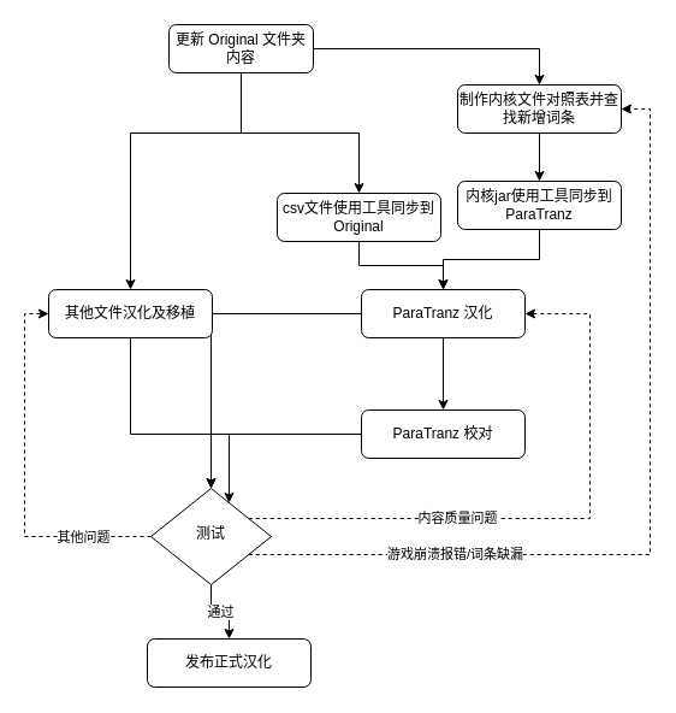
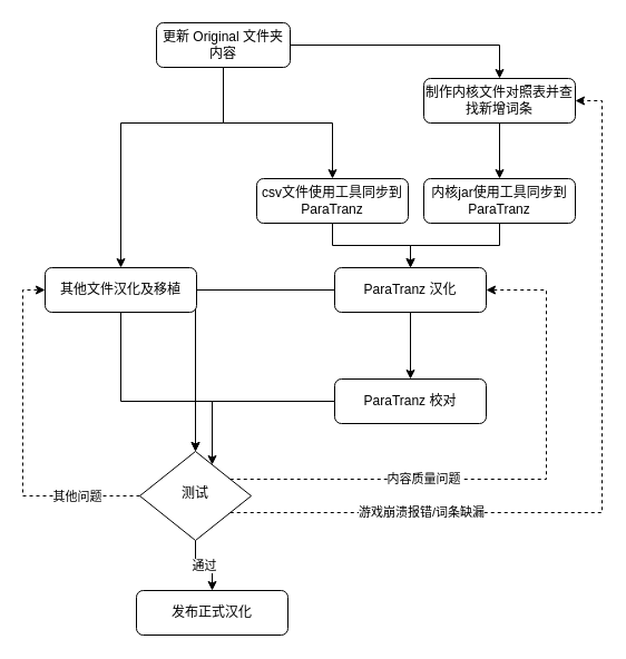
- <mxCell id="24" value="内核jar使用工具同步到 ParaTranz" style="rounded=1;whiteSpace=wrap;html=1;fontSize=12;glass=0;strokeWidth=1;shadow=0;" vertex="1" parent="1"><mxGeometry x="380" y="150" width="136" height="40" as="geometry" /></mxCell>
+ <mxCell id="24" value="内核jar使用工具同步到 ParaTranz" style="rounded=1;whiteSpace=wrap;html=1;fontSize=12;glass=0;strokeWidth=1;shadow=0;" vertex="1" parent="1"><mxGeometry x="380" y="160" width="136" height="40" as="geometry" /></mxCell>
- <mxCell id="13" value="csv文件使用工具同步到 Original" style="rounded=1;whiteSpace=wrap;html=1;fontSize=12;glass=0;strokeWidth=1;shadow=0;" vertex="1" parent="1"><mxGeometry x="230" y="160" width="136" height="40" as="geometry" /></mxCell>
+ <mxCell id="13" value="csv文件使用工具同步到 ParaTranz" style="rounded=1;whiteSpace=wrap;html=1;fontSize=12;glass=0;strokeWidth=1;shadow=0;" vertex="1" parent="1"><mxGeometry x="230" y="160" width="136" height="40" as="geometry" /></mxCell>
